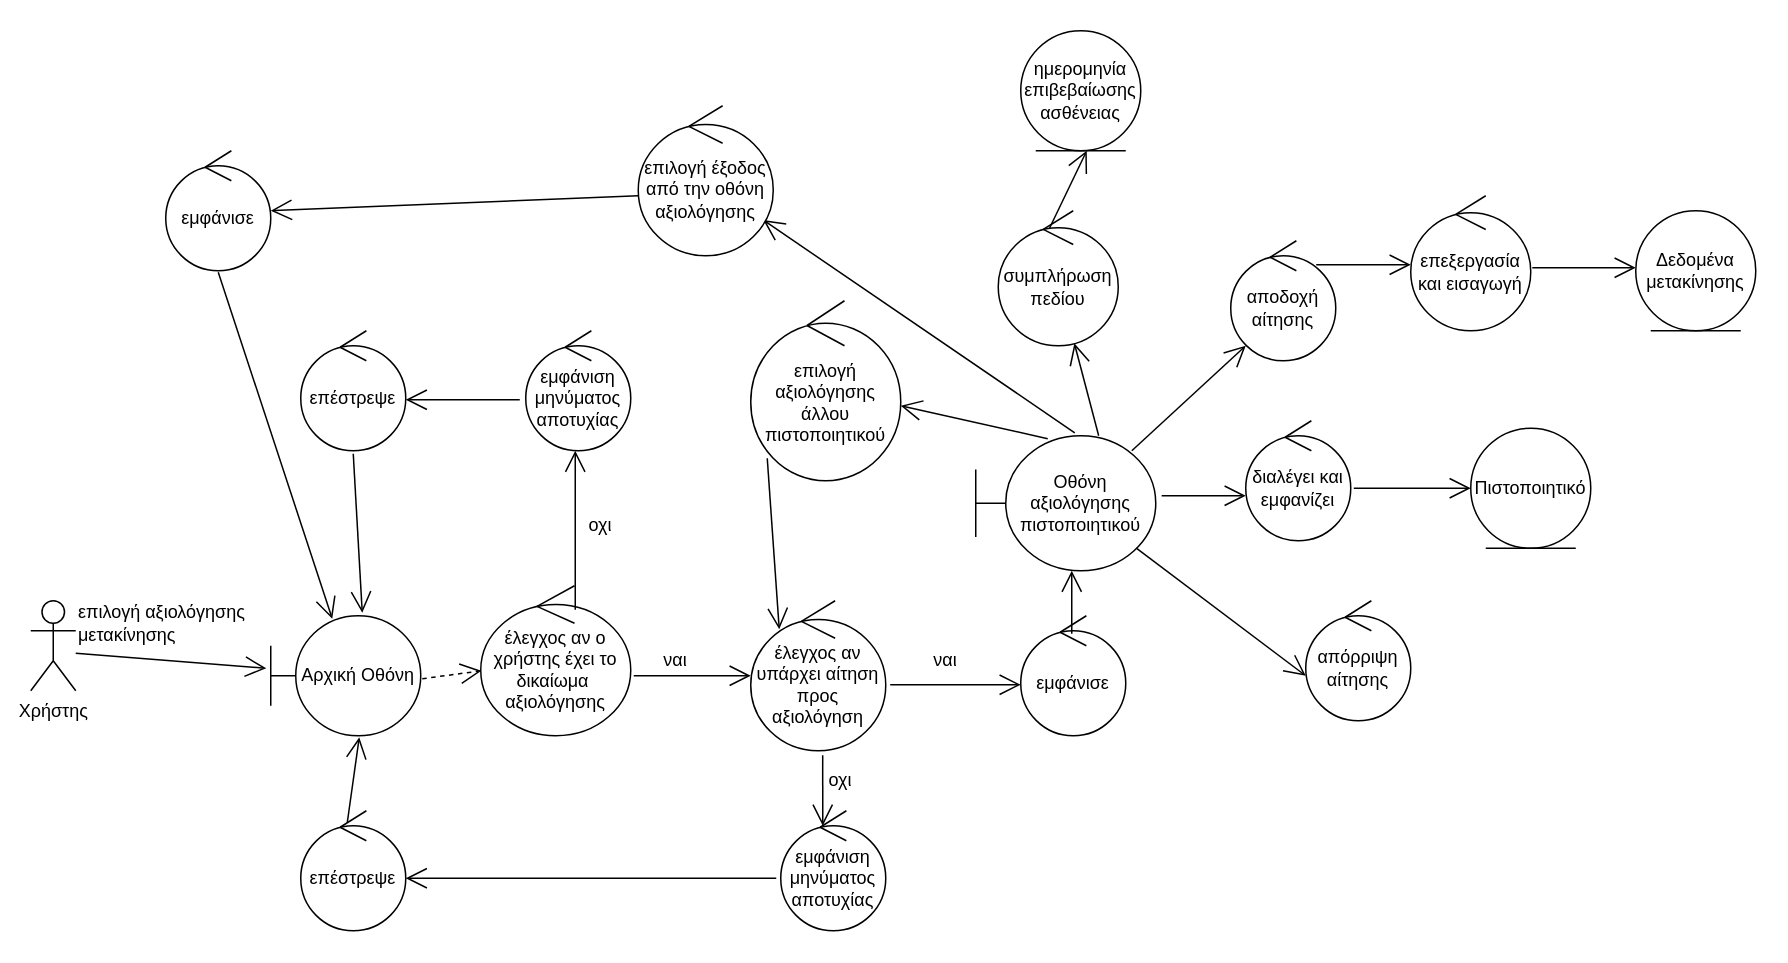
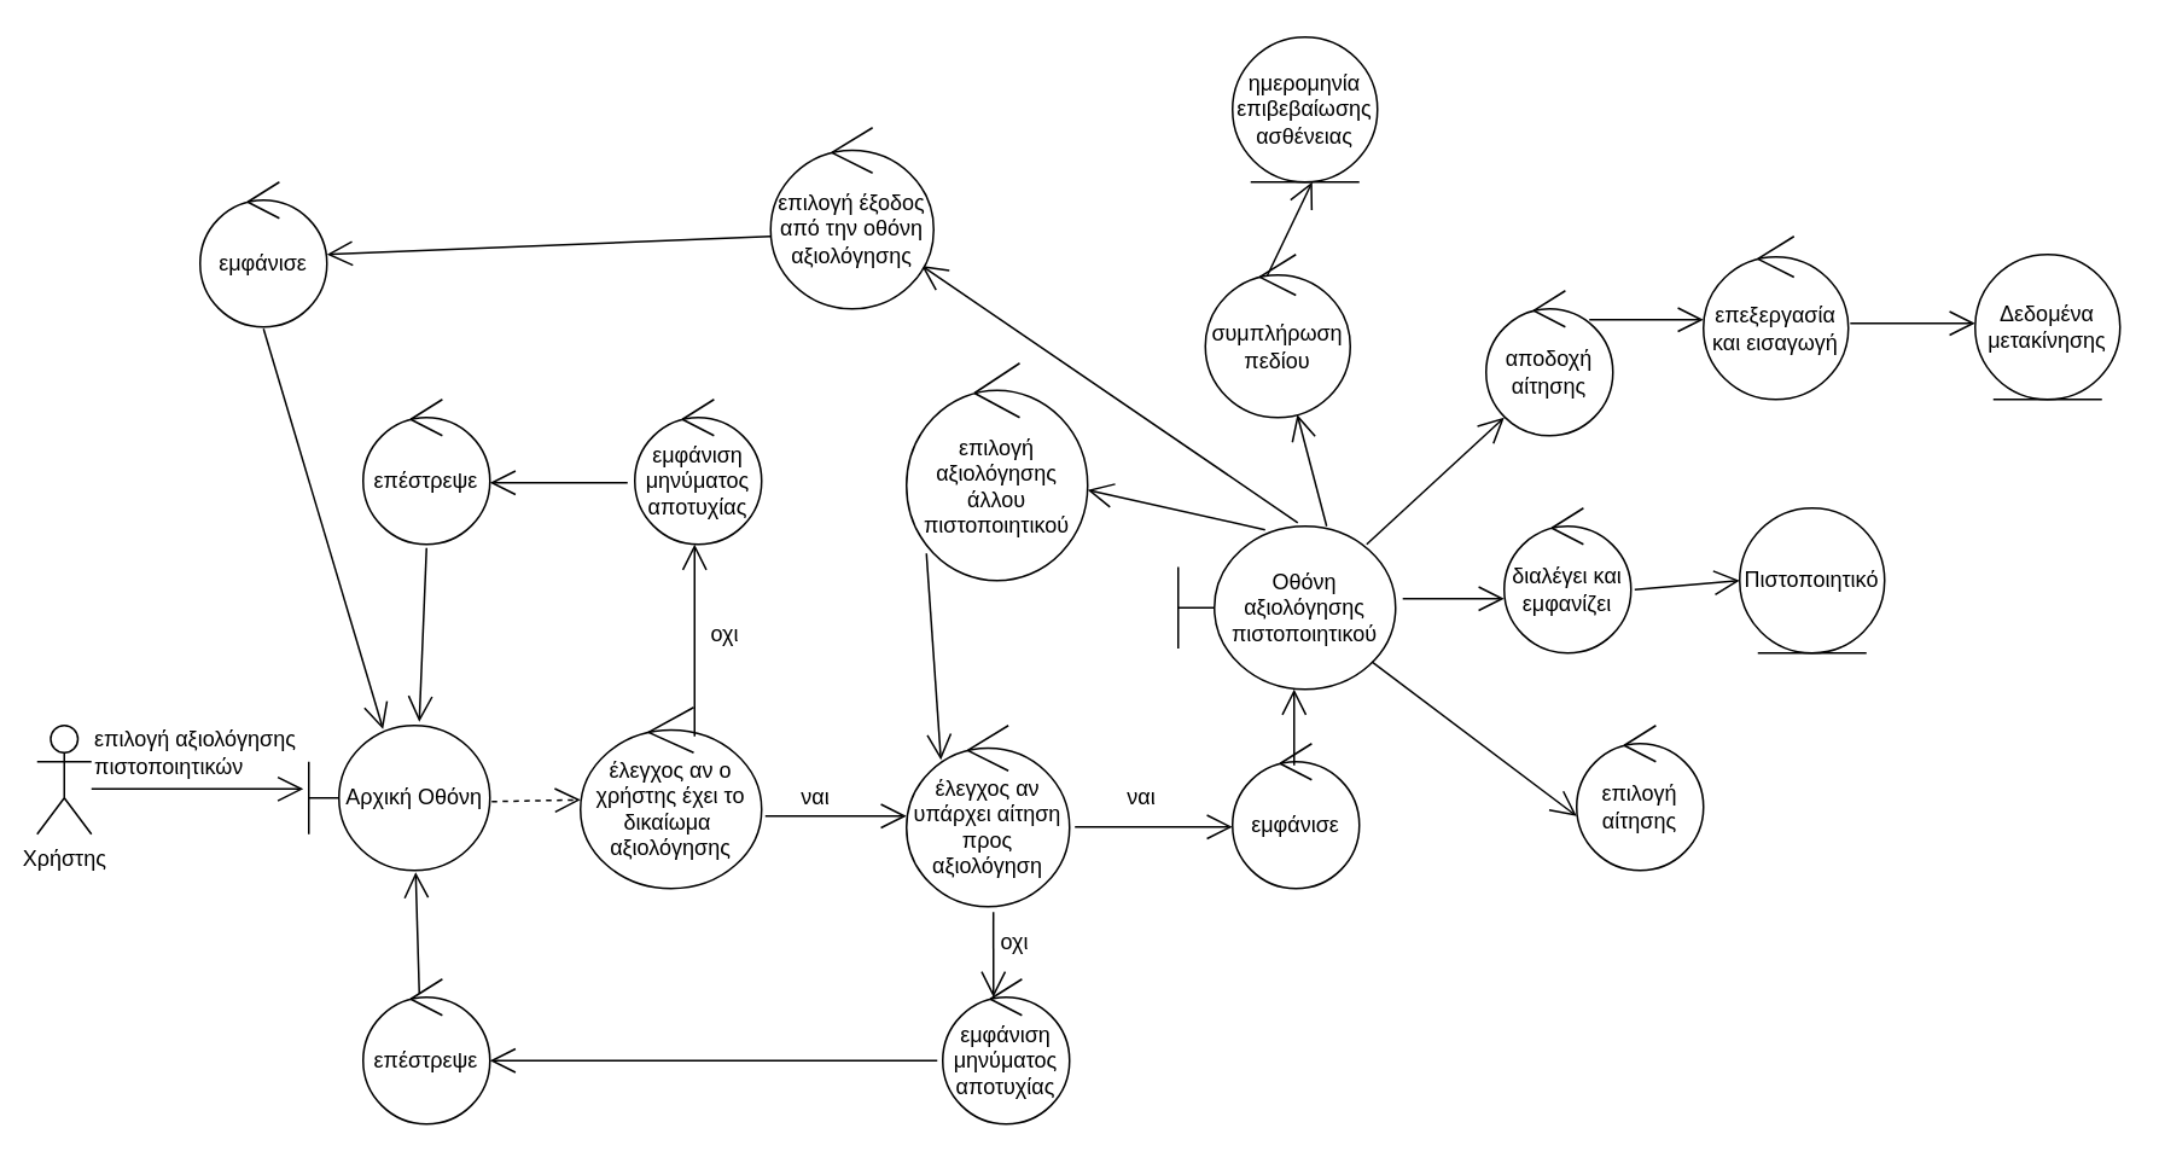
- <mxCell id="33" value="Πιστοποιητικό" style="ellipse;shape=umlEntity;whiteSpace=wrap;html=1;" vertex="1" parent="1"><mxGeometry x="980" y="285" width="80" height="80" as="geometry" /></mxCell>
+ <mxCell id="33" value="Πιστοποιητικό" style="ellipse;shape=umlEntity;whiteSpace=wrap;html=1;" vertex="1" parent="1"><mxGeometry x="960" y="280" width="80" height="80" as="geometry" /></mxCell>
- <mxCell id="6" value="επιλογή αξιολόγησης μετακίνησης" style="text;html=1;strokeColor=none;fillColor=none;align=left;verticalAlign=middle;whiteSpace=wrap;rounded=0;" vertex="1" parent="1"><mxGeometry x="50" y="400" width="120" height="30" as="geometry" /></mxCell>
+ <mxCell id="6" value="επιλογή αξιολόγησης πιστοποιητικών" style="text;html=1;strokeColor=none;fillColor=none;align=left;verticalAlign=middle;whiteSpace=wrap;rounded=0;" vertex="1" parent="1"><mxGeometry x="50" y="400" width="120" height="30" as="geometry" /></mxCell>
- <mxCell id="51" value="απόρριψη αίτησης" style="ellipse;shape=umlControl;whiteSpace=wrap;html=1;" vertex="1" parent="1"><mxGeometry x="870" y="400" width="70" height="80" as="geometry" /></mxCell>
+ <mxCell id="51" value="επιλογή αίτησης" style="ellipse;shape=umlControl;whiteSpace=wrap;html=1;" vertex="1" parent="1"><mxGeometry x="870" y="400" width="70" height="80" as="geometry" /></mxCell>
- <mxCell id="3" value="Αρχική Οθόνη" style="shape=umlBoundary;whiteSpace=wrap;html=1;" vertex="1" parent="1"><mxGeometry x="180" y="410" width="100" height="80" as="geometry" /></mxCell>
+ <mxCell id="3" value="Αρχική Οθόνη" style="shape=umlBoundary;whiteSpace=wrap;html=1;" vertex="1" parent="1"><mxGeometry x="170" y="400" width="100" height="80" as="geometry" /></mxCell>
